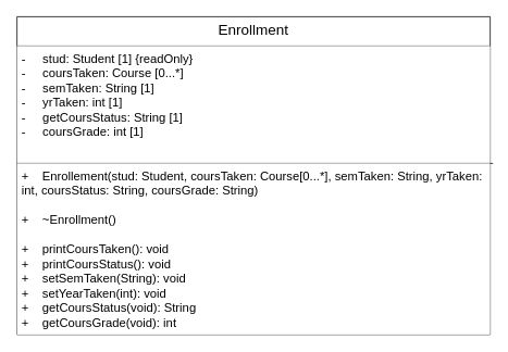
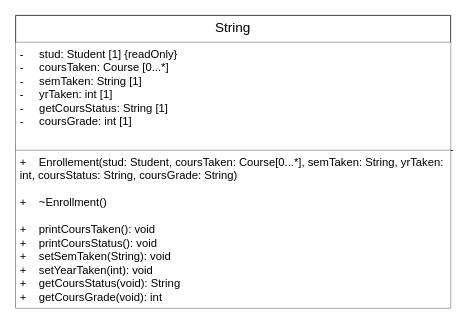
- <mxCell id="2" value="Enrollment" style="swimlane;fontStyle=0;align=center;verticalAlign=top;childLayout=stackLayout;horizontal=1;startSize=36;horizontalStack=0;resizeParent=1;resizeLast=0;collapsible=1;marginBottom=0;rounded=0;shadow=0;strokeWidth=1;fontSize=18;whiteSpace=wrap;html=1;fillColor=#FFFFFF;" parent="1" vertex="1"><mxGeometry x="20" y="20" width="580" height="390" as="geometry"><mxRectangle x="130" y="380" width="160" height="26" as="alternateBounds" /></mxGeometry></mxCell>
+ <mxCell id="2" value="String" style="swimlane;fontStyle=0;align=center;verticalAlign=top;childLayout=stackLayout;horizontal=1;startSize=36;horizontalStack=0;resizeParent=1;resizeLast=0;collapsible=1;marginBottom=0;rounded=0;shadow=0;strokeWidth=1;fontSize=18;whiteSpace=wrap;html=1;fillColor=#FFFFFF;" parent="1" vertex="1"><mxGeometry x="20" y="20" width="580" height="390" as="geometry"><mxRectangle x="130" y="380" width="160" height="26" as="alternateBounds" /></mxGeometry></mxCell>
